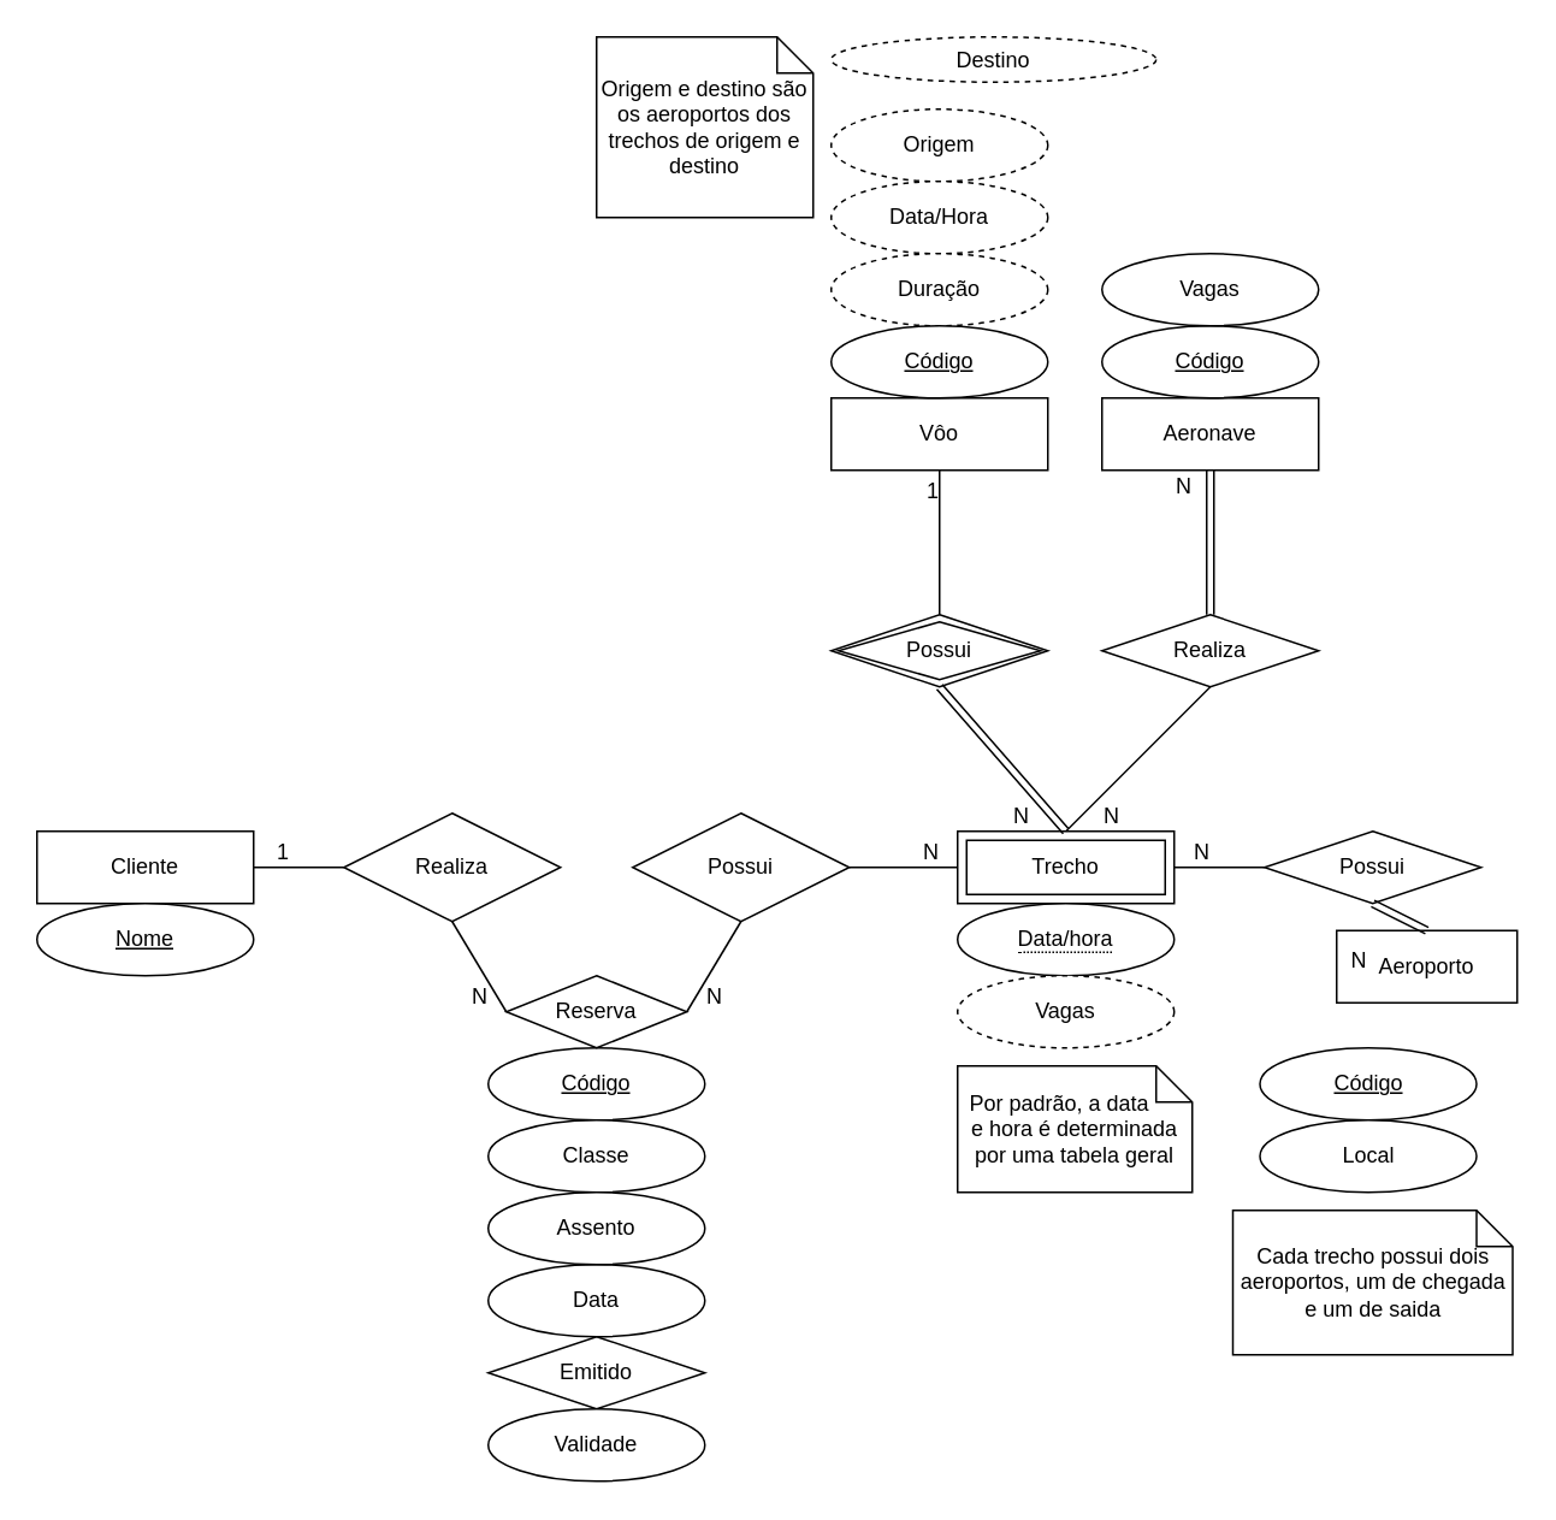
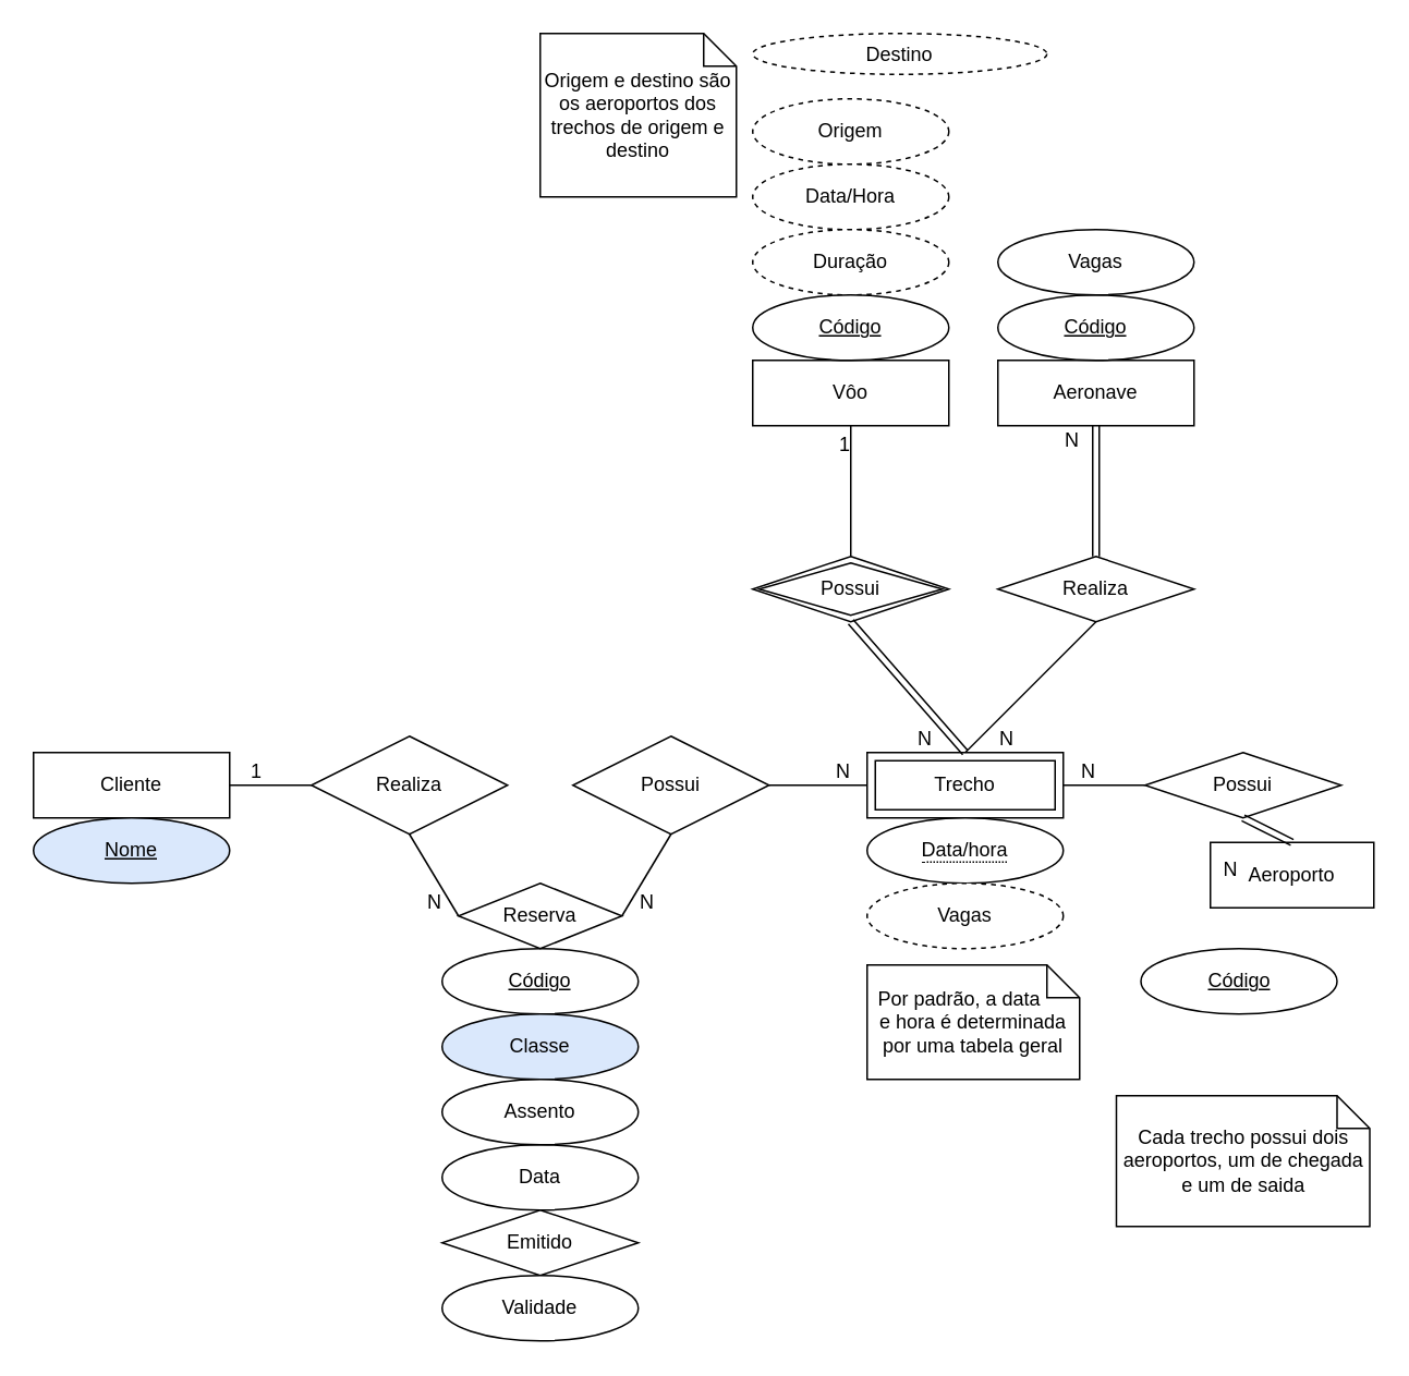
- <mxCell id="24" value="Nome" style="ellipse;whiteSpace=wrap;html=1;align=center;fontStyle=4;" parent="22" vertex="1"><mxGeometry y="40" width="120" height="40" as="geometry" /></mxCell>
+ <mxCell id="24" value="Nome" style="ellipse;whiteSpace=wrap;html=1;align=center;fontStyle=4;fillColor=#dae8fc;" parent="22" vertex="1"><mxGeometry y="40" width="120" height="40" as="geometry" /></mxCell>
- <mxCell id="30" value="Classe" style="ellipse;whiteSpace=wrap;html=1;align=center;" parent="25" vertex="1"><mxGeometry y="40" width="120" height="40" as="geometry" /></mxCell>
+ <mxCell id="30" value="Classe" style="ellipse;whiteSpace=wrap;html=1;align=center;fillColor=#dae8fc;" parent="25" vertex="1"><mxGeometry y="40" width="120" height="40" as="geometry" /></mxCell>
- <mxCell id="44" value="Local" style="ellipse;whiteSpace=wrap;html=1;align=center;" vertex="1" parent="1"><mxGeometry x="697.5" y="620" width="120" height="40" as="geometry" /></mxCell>
